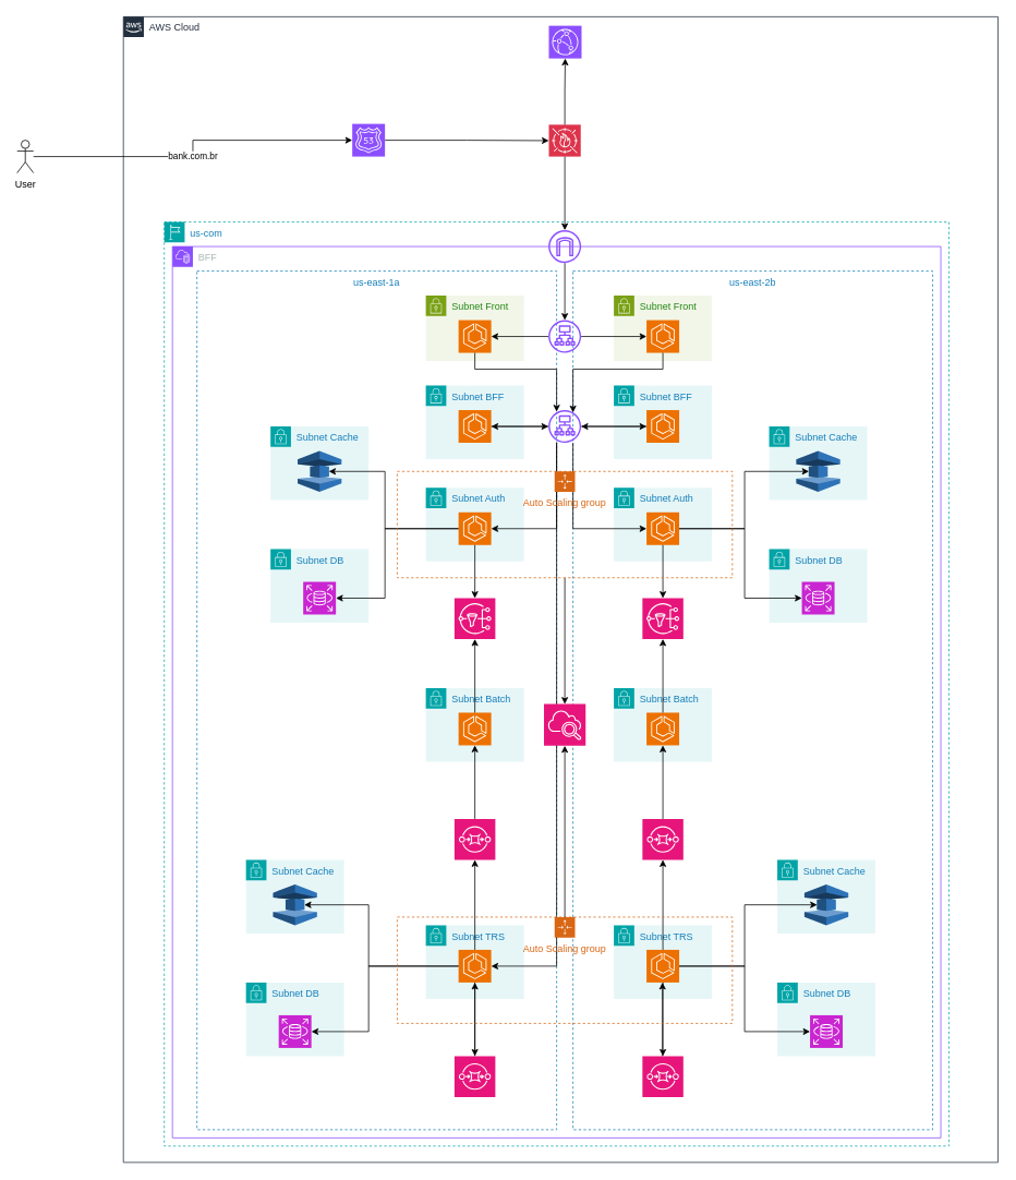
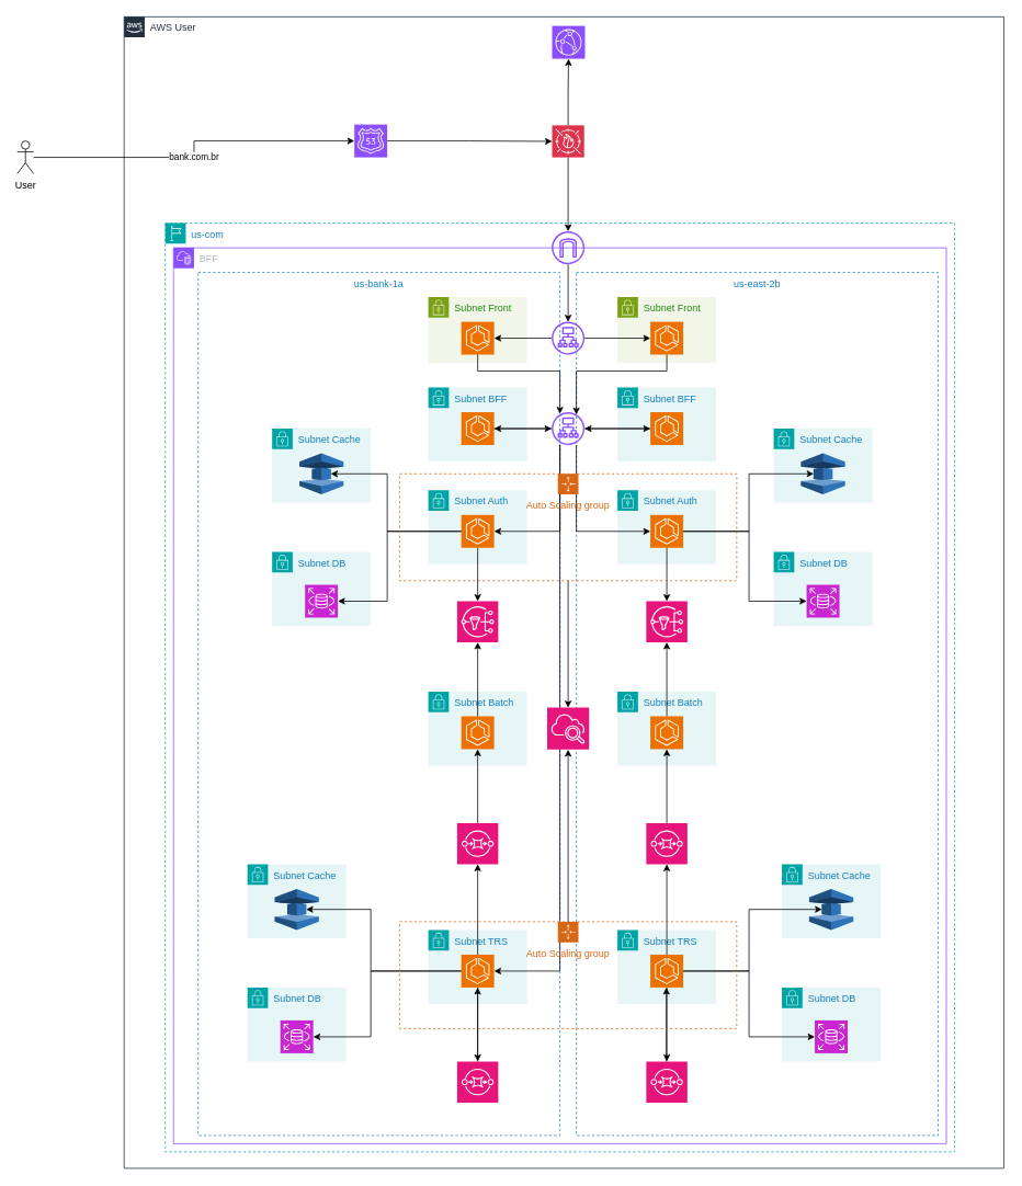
- <mxCell id="2" value="AWS Cloud" style="points=[[0,0],[0.25,0],[0.5,0],[0.75,0],[1,0],[1,0.25],[1,0.5],[1,0.75],[1,1],[0.75,1],[0.5,1],[0.25,1],[0,1],[0,0.75],[0,0.5],[0,0.25]];outlineConnect=0;gradientColor=none;html=1;whiteSpace=wrap;fontSize=12;fontStyle=0;container=1;pointerEvents=0;collapsible=0;recursiveResize=0;shape=mxgraph.aws4.group;grIcon=mxgraph.aws4.group_aws_cloud_alt;strokeColor=#232F3E;fillColor=none;verticalAlign=top;align=left;spacingLeft=30;fontColor=#232F3E;dashed=0;" vertex="1" parent="1"><mxGeometry x="150" y="20" width="1070" height="1401" as="geometry" /></mxCell>
+ <mxCell id="2" value="AWS User" style="points=[[0,0],[0.25,0],[0.5,0],[0.75,0],[1,0],[1,0.25],[1,0.5],[1,0.75],[1,1],[0.75,1],[0.5,1],[0.25,1],[0,1],[0,0.75],[0,0.5],[0,0.25]];outlineConnect=0;gradientColor=none;html=1;whiteSpace=wrap;fontSize=12;fontStyle=0;container=1;pointerEvents=0;collapsible=0;recursiveResize=0;shape=mxgraph.aws4.group;grIcon=mxgraph.aws4.group_aws_cloud_alt;strokeColor=#232F3E;fillColor=none;verticalAlign=top;align=left;spacingLeft=30;fontColor=#232F3E;dashed=0;" vertex="1" parent="1"><mxGeometry x="150" y="20" width="1070" height="1401" as="geometry" /></mxCell>
- <mxCell id="14" value="us-east-1a" style="fillColor=none;strokeColor=#147EBA;dashed=1;verticalAlign=top;fontStyle=0;fontColor=#147EBA;whiteSpace=wrap;html=1;" vertex="1" parent="13"><mxGeometry x="30" y="30" width="440" height="1050" as="geometry" /></mxCell>
+ <mxCell id="14" value="us-bank-1a" style="fillColor=none;strokeColor=#147EBA;dashed=1;verticalAlign=top;fontStyle=0;fontColor=#147EBA;whiteSpace=wrap;html=1;" vertex="1" parent="13"><mxGeometry x="30" y="30" width="440" height="1050" as="geometry" /></mxCell>
